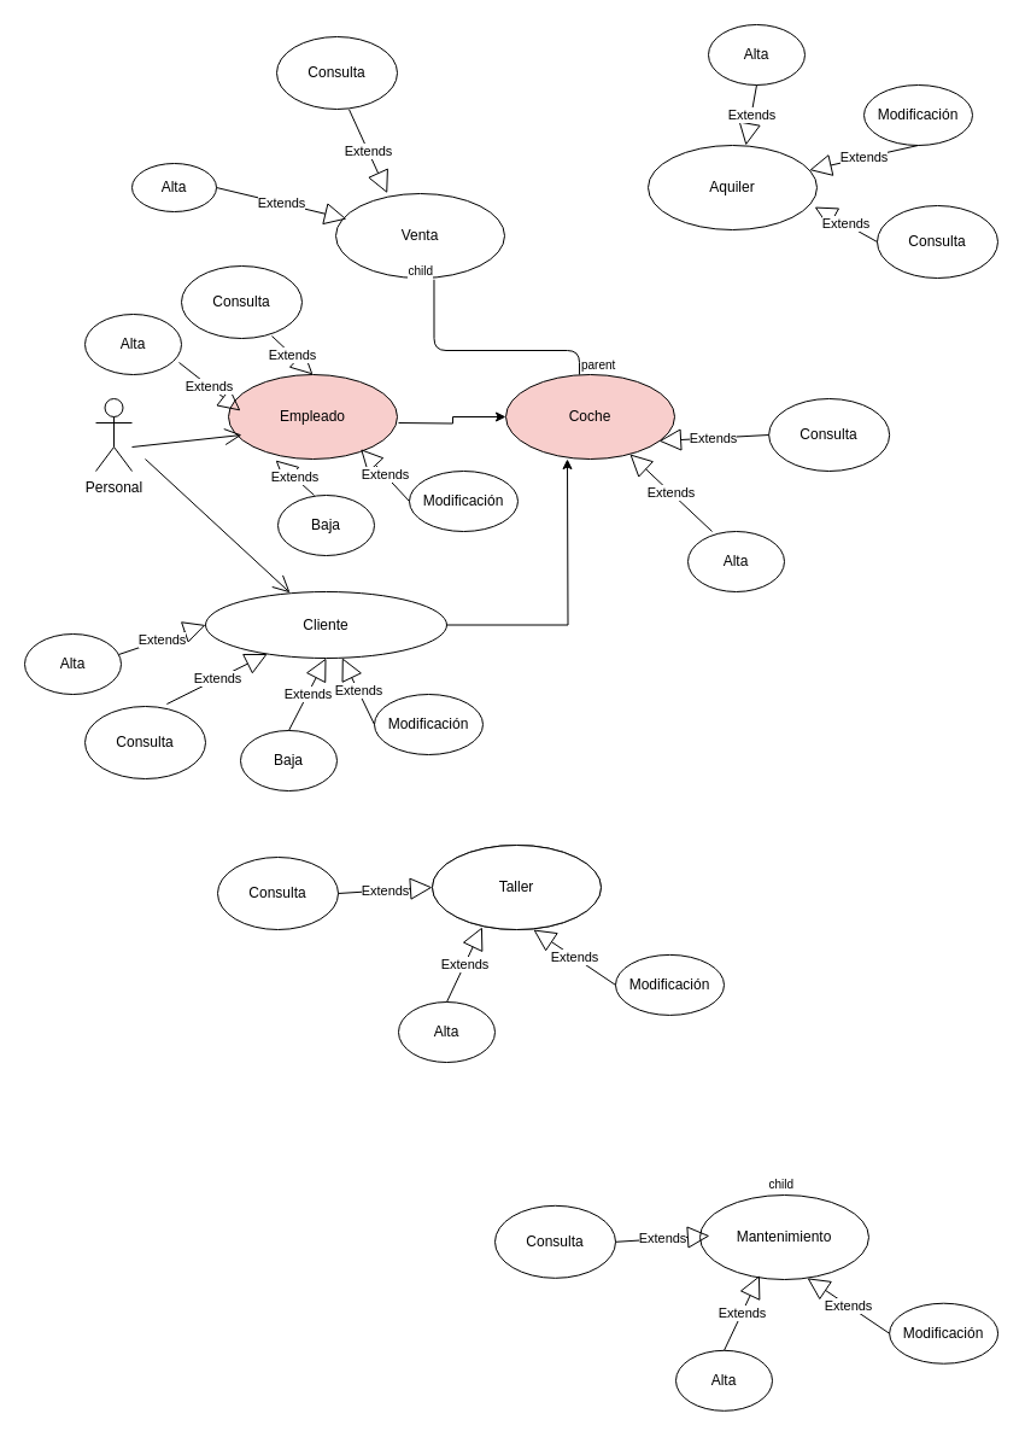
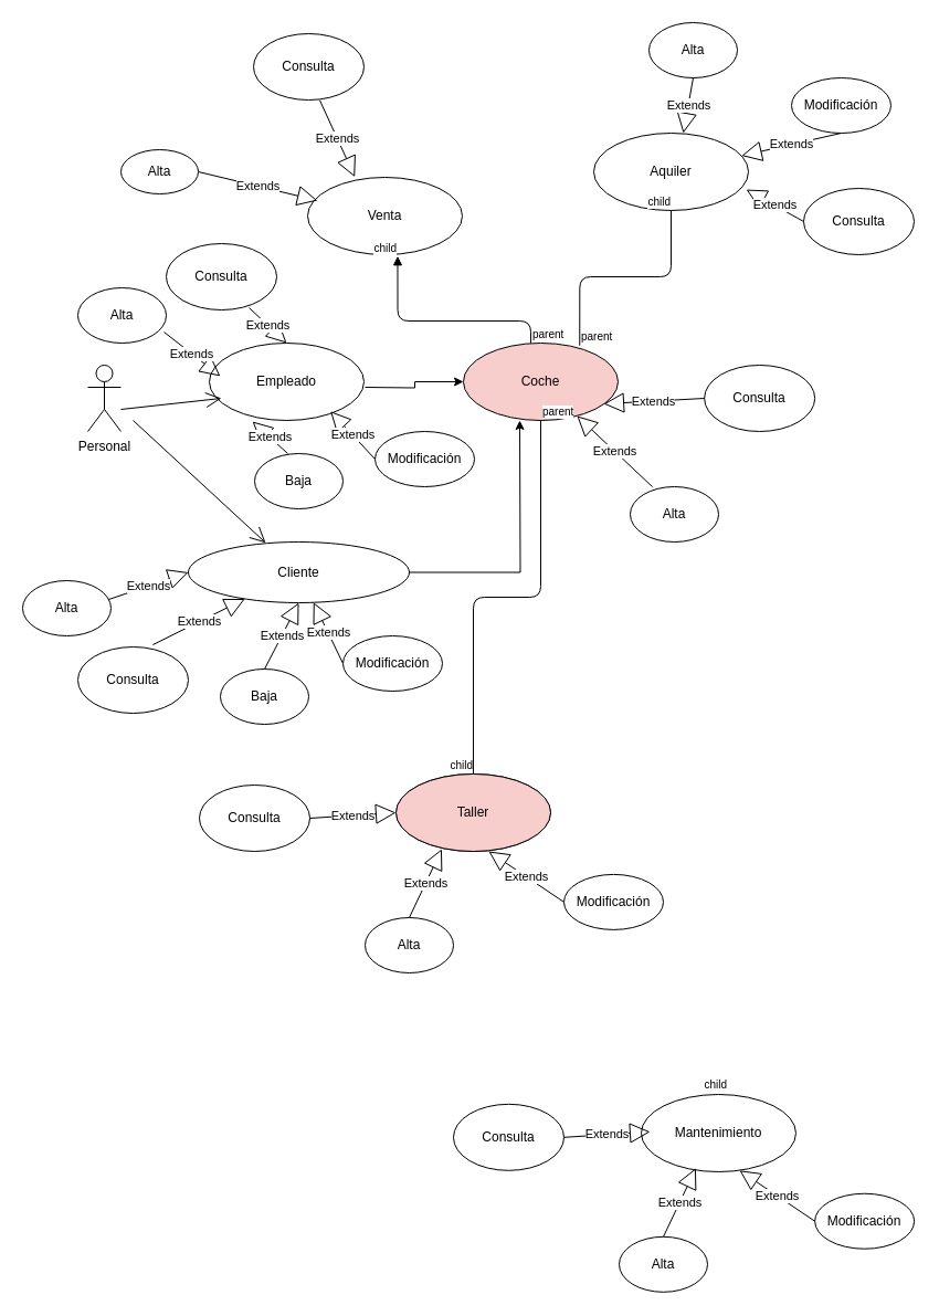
- <mxCell id="9" value="" style="endArrow=none;html=1;edgeStyle=orthogonalEdgeStyle;exitX=0.436;exitY=0;exitDx=0;exitDy=0;exitPerimeter=0;entryX=0.582;entryY=1.018;entryDx=0;entryDy=0;entryPerimeter=0;" parent="1" source="3" target="4" edge="1"><mxGeometry relative="1" as="geometry"><mxPoint x="330" y="410" as="sourcePoint" /><mxPoint x="360" y="240" as="targetPoint" /><Array as="points"><mxPoint x="480" y="290" /><mxPoint x="360" y="290" /></Array></mxGeometry></mxCell>
+ <mxCell id="9" value="" style="endArrow=block;html=1;edgeStyle=orthogonalEdgeStyle;exitX=0.436;exitY=0;exitDx=0;exitDy=0;exitPerimeter=0;entryX=0.582;entryY=1.018;entryDx=0;entryDy=0;entryPerimeter=0;" parent="1" source="3" target="4" edge="1"><mxGeometry relative="1" as="geometry"><mxPoint x="330" y="410" as="sourcePoint" /><mxPoint x="360" y="240" as="targetPoint" /><Array as="points"><mxPoint x="480" y="290" /><mxPoint x="360" y="290" /></Array></mxGeometry></mxCell>
+ <mxCell id="12" value="" style="endArrow=none;html=1;edgeStyle=orthogonalEdgeStyle;entryX=0.5;entryY=1;entryDx=0;entryDy=0;exitX=0.752;exitY=0.031;exitDx=0;exitDy=0;exitPerimeter=0;" parent="1" source="3" target="5" edge="1"><mxGeometry relative="1" as="geometry"><mxPoint x="594.06" y="260.98" as="sourcePoint" /><mxPoint x="577" y="360" as="targetPoint" /></mxGeometry></mxCell>
+ <mxCell id="13" value="parent" style="resizable=0;html=1;align=left;verticalAlign=bottom;labelBackgroundColor=#ffffff;fontSize=10;" parent="12" connectable="0" vertex="1"><mxGeometry x="-1" relative="1" as="geometry" /></mxCell>
+ <mxCell id="14" value="child" style="resizable=0;html=1;align=right;verticalAlign=bottom;labelBackgroundColor=#ffffff;fontSize=10;" parent="12" connectable="0" vertex="1"><mxGeometry x="1" relative="1" as="geometry" /></mxCell>
- <mxCell id="56" value="Empleado" style="ellipse;whiteSpace=wrap;html=1;fillColor=#f8cecc;" vertex="1" parent="1"><mxGeometry x="189" y="310" width="140" height="70" as="geometry" /></mxCell>
+ <mxCell id="56" value="Empleado" style="ellipse;whiteSpace=wrap;html=1;" vertex="1" parent="1"><mxGeometry x="189" y="310" width="140" height="70" as="geometry" /></mxCell>
+ <mxCell id="15" value="" style="endArrow=none;html=1;edgeStyle=orthogonalEdgeStyle;exitX=0.5;exitY=1;exitDx=0;exitDy=0;entryX=0.5;entryY=0;entryDx=0;entryDy=0;" parent="1" source="3" target="7" edge="1"><mxGeometry relative="1" as="geometry"><mxPoint x="330" y="410" as="sourcePoint" /><mxPoint x="490" y="410" as="targetPoint" /></mxGeometry></mxCell>
+ <mxCell id="16" value="parent" style="resizable=0;html=1;align=left;verticalAlign=bottom;labelBackgroundColor=#ffffff;fontSize=10;" parent="15" connectable="0" vertex="1"><mxGeometry x="-1" relative="1" as="geometry" /></mxCell>
+ <mxCell id="17" value="child" style="resizable=0;html=1;align=right;verticalAlign=bottom;labelBackgroundColor=#ffffff;fontSize=10;" parent="15" connectable="0" vertex="1"><mxGeometry x="1" relative="1" as="geometry" /></mxCell>
- <mxCell id="7" value="Taller" style="ellipse;whiteSpace=wrap;html=1;" parent="1" vertex="1"><mxGeometry x="358" y="700" width="140" height="70" as="geometry" /></mxCell>
+ <mxCell id="7" value="Taller" style="ellipse;whiteSpace=wrap;html=1;fillColor=#f8cecc;" parent="1" vertex="1"><mxGeometry x="358" y="700" width="140" height="70" as="geometry" /></mxCell>
